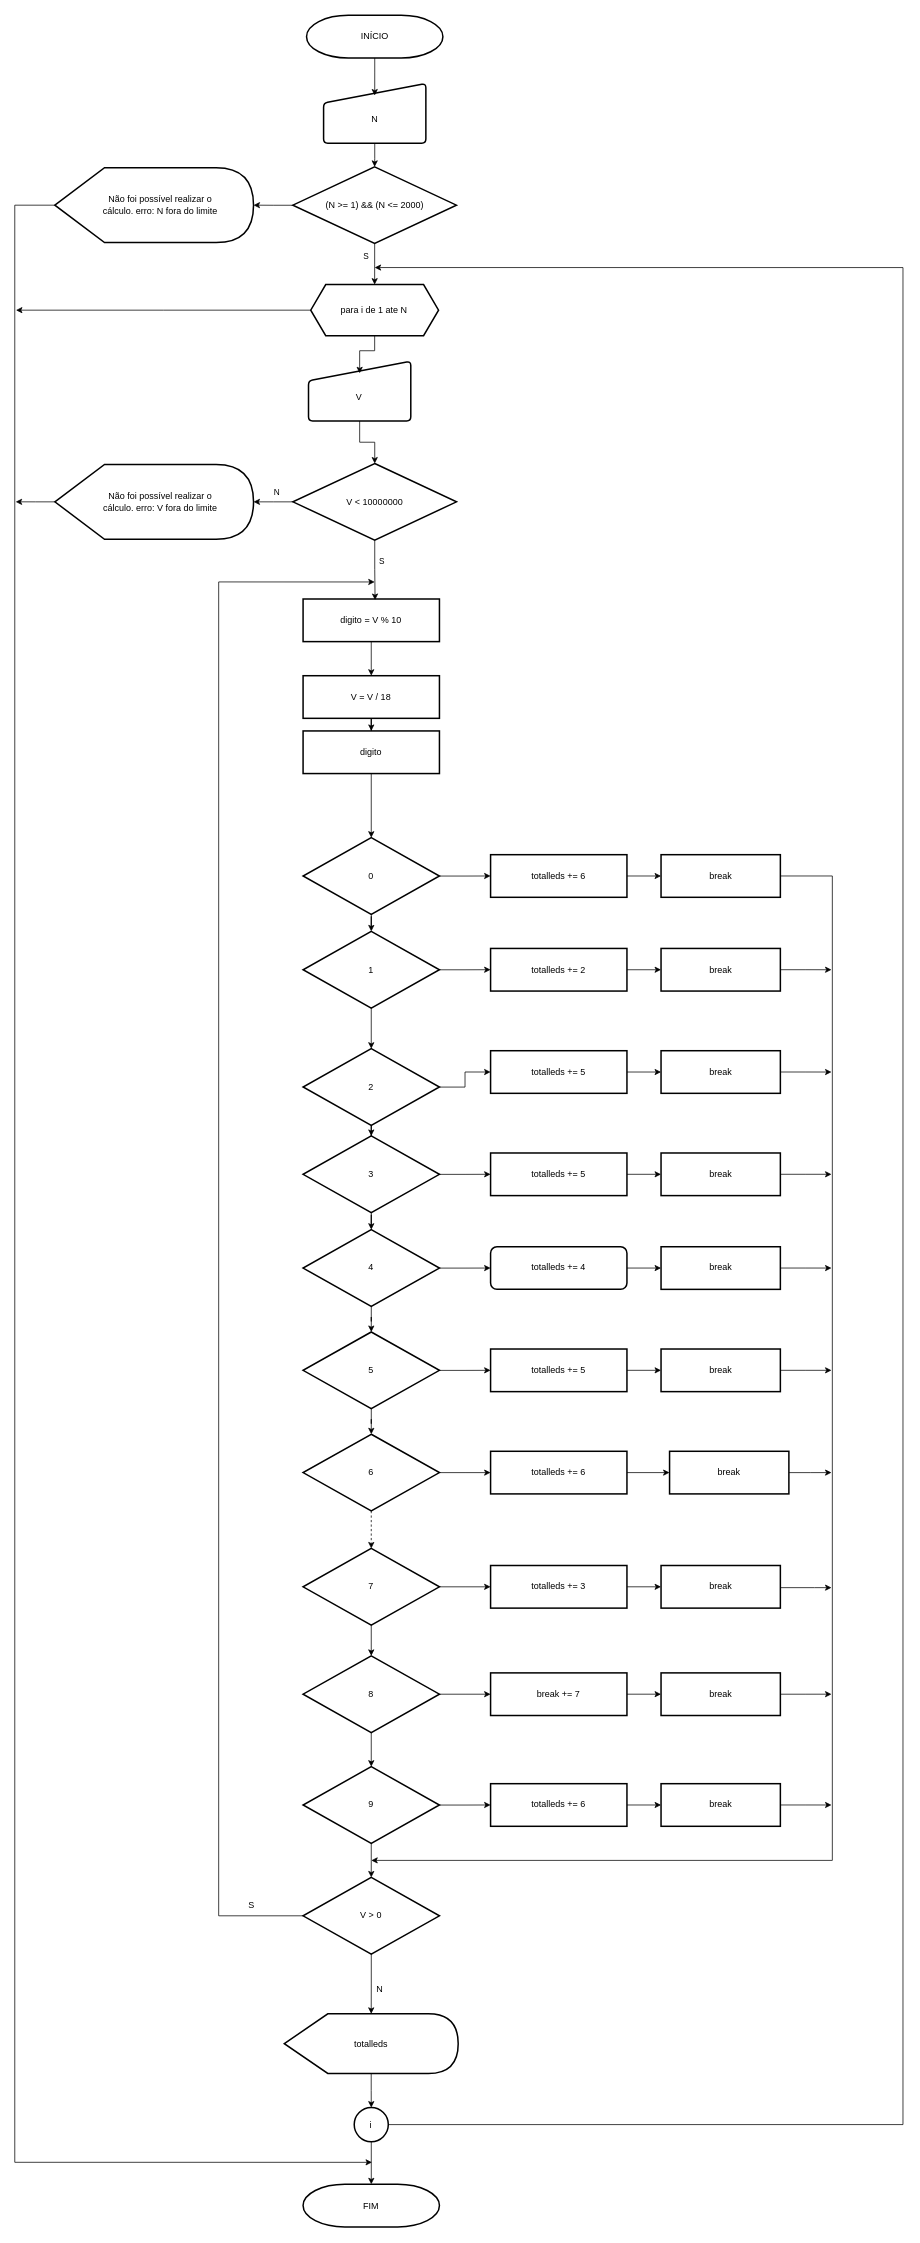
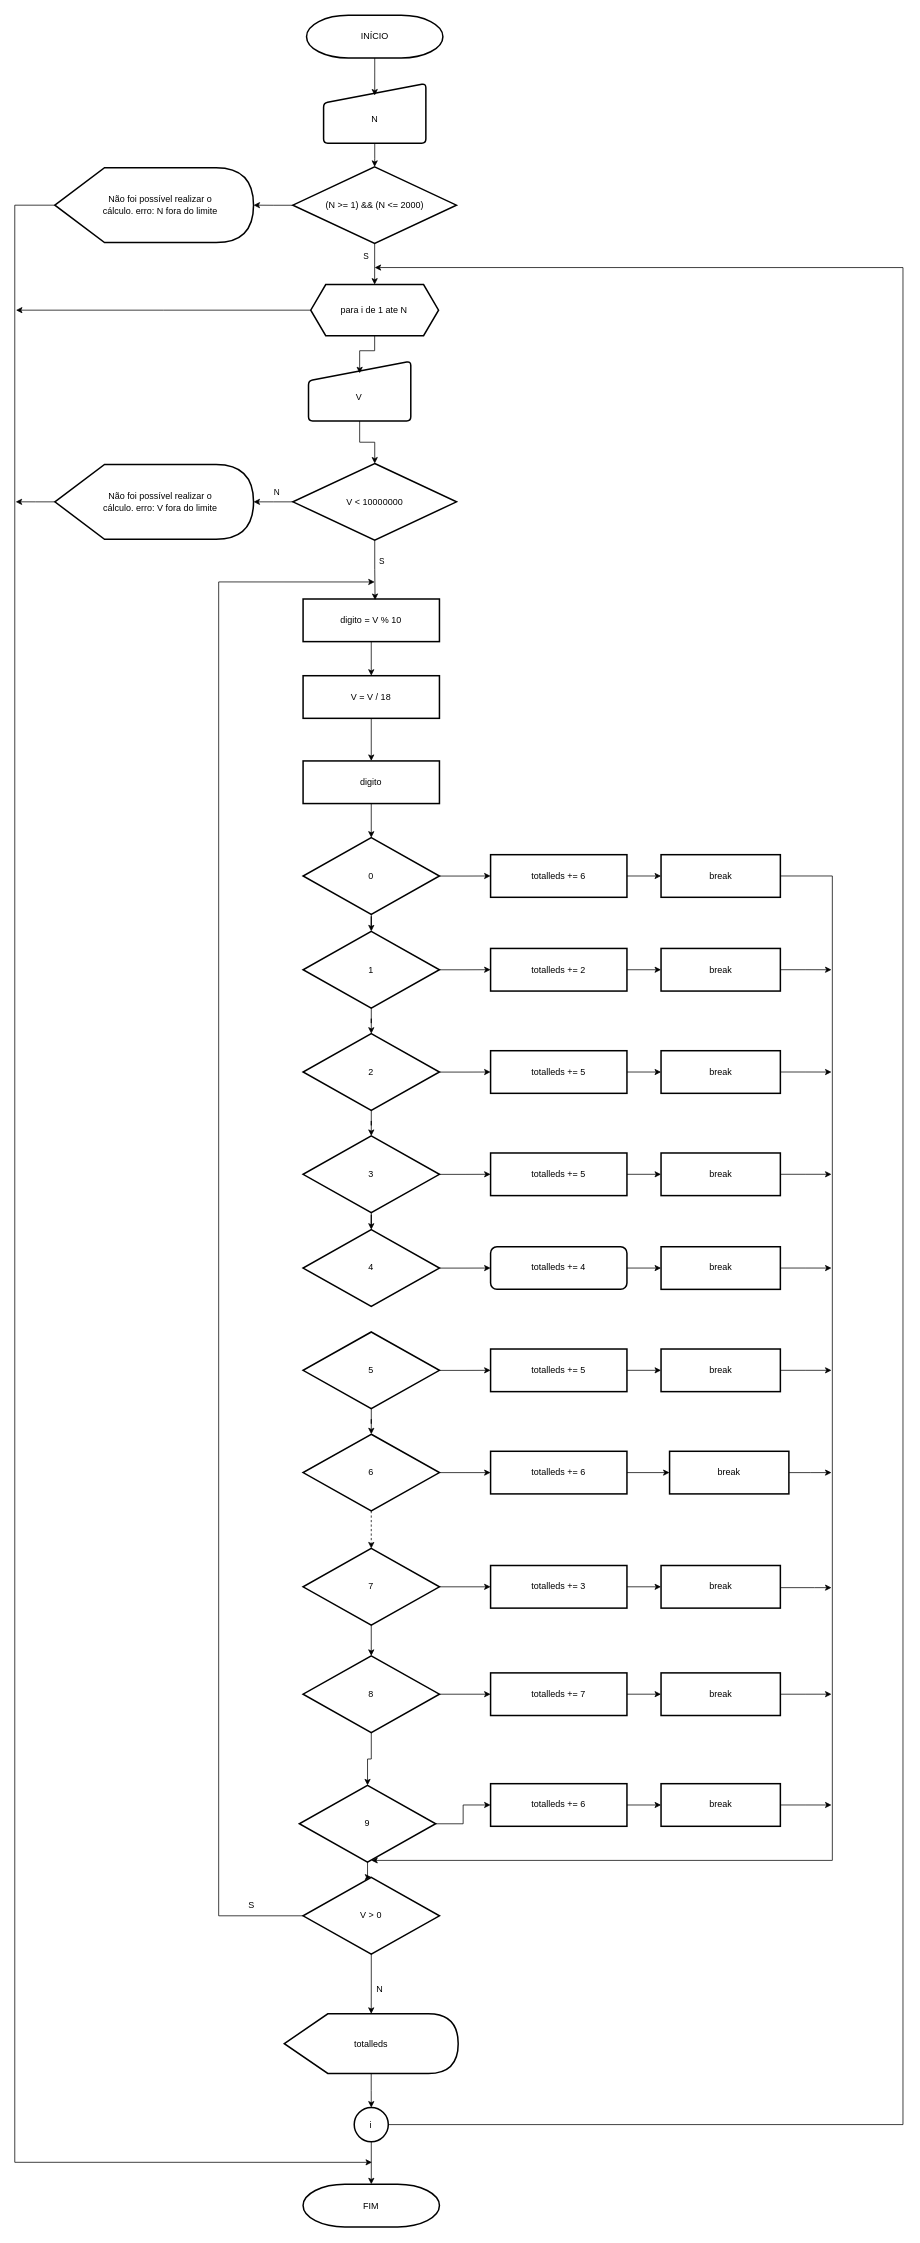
- <mxCell id="44" value="digito" style="rounded=0;whiteSpace=wrap;html=1;strokeWidth=2;" parent="2" vertex="1"><mxGeometry x="383.25" y="954.197" width="181.842" height="56.826" as="geometry" /></mxCell>
+ <mxCell id="44" value="digito" style="rounded=0;whiteSpace=wrap;html=1;strokeWidth=2;" parent="2" vertex="1"><mxGeometry x="383.25" y="994.197" width="181.842" height="56.826" as="geometry" /></mxCell>
- <mxCell id="53" value="2" style="strokeWidth=2;html=1;shape=mxgraph.flowchart.decision;whiteSpace=wrap;" parent="2" vertex="1"><mxGeometry x="383.25" y="1377.881" width="181.842" height="102.286" as="geometry" /></mxCell>
+ <mxCell id="53" value="2" style="strokeWidth=2;html=1;shape=mxgraph.flowchart.decision;whiteSpace=wrap;" parent="2" vertex="1"><mxGeometry x="383.25" y="1357.881" width="181.842" height="102.286" as="geometry" /></mxCell>
- <mxCell id="58" value="" style="edgeStyle=orthogonalEdgeStyle;rounded=0;orthogonalLoop=1;jettySize=auto;html=1;fontFamily=Helvetica;fontSize=12;fontColor=default;" parent="2" source="59" target="62" edge="1"><mxGeometry relative="1" as="geometry" /></mxCell>
- <mxCell id="40" value="break += 7" style="rounded=0;whiteSpace=wrap;html=1;strokeWidth=2;" parent="2" vertex="1"><mxGeometry x="633.283" y="2210.266" width="181.842" height="56.826" as="geometry" /></mxCell>
+ <mxCell id="40" value="totalleds += 7" style="rounded=0;whiteSpace=wrap;html=1;strokeWidth=2;" parent="2" vertex="1"><mxGeometry x="633.283" y="2210.266" width="181.842" height="56.826" as="geometry" /></mxCell>
- <mxCell id="71" value="9" style="strokeWidth=2;html=1;shape=mxgraph.flowchart.decision;whiteSpace=wrap;" parent="2" vertex="1"><mxGeometry x="383.25" y="2335.283" width="181.842" height="102.286" as="geometry" /></mxCell>
+ <mxCell id="71" value="9" style="strokeWidth=2;html=1;shape=mxgraph.flowchart.decision;whiteSpace=wrap;" parent="2" vertex="1"><mxGeometry x="378.25" y="2360.283" width="181.842" height="102.286" as="geometry" /></mxCell>
